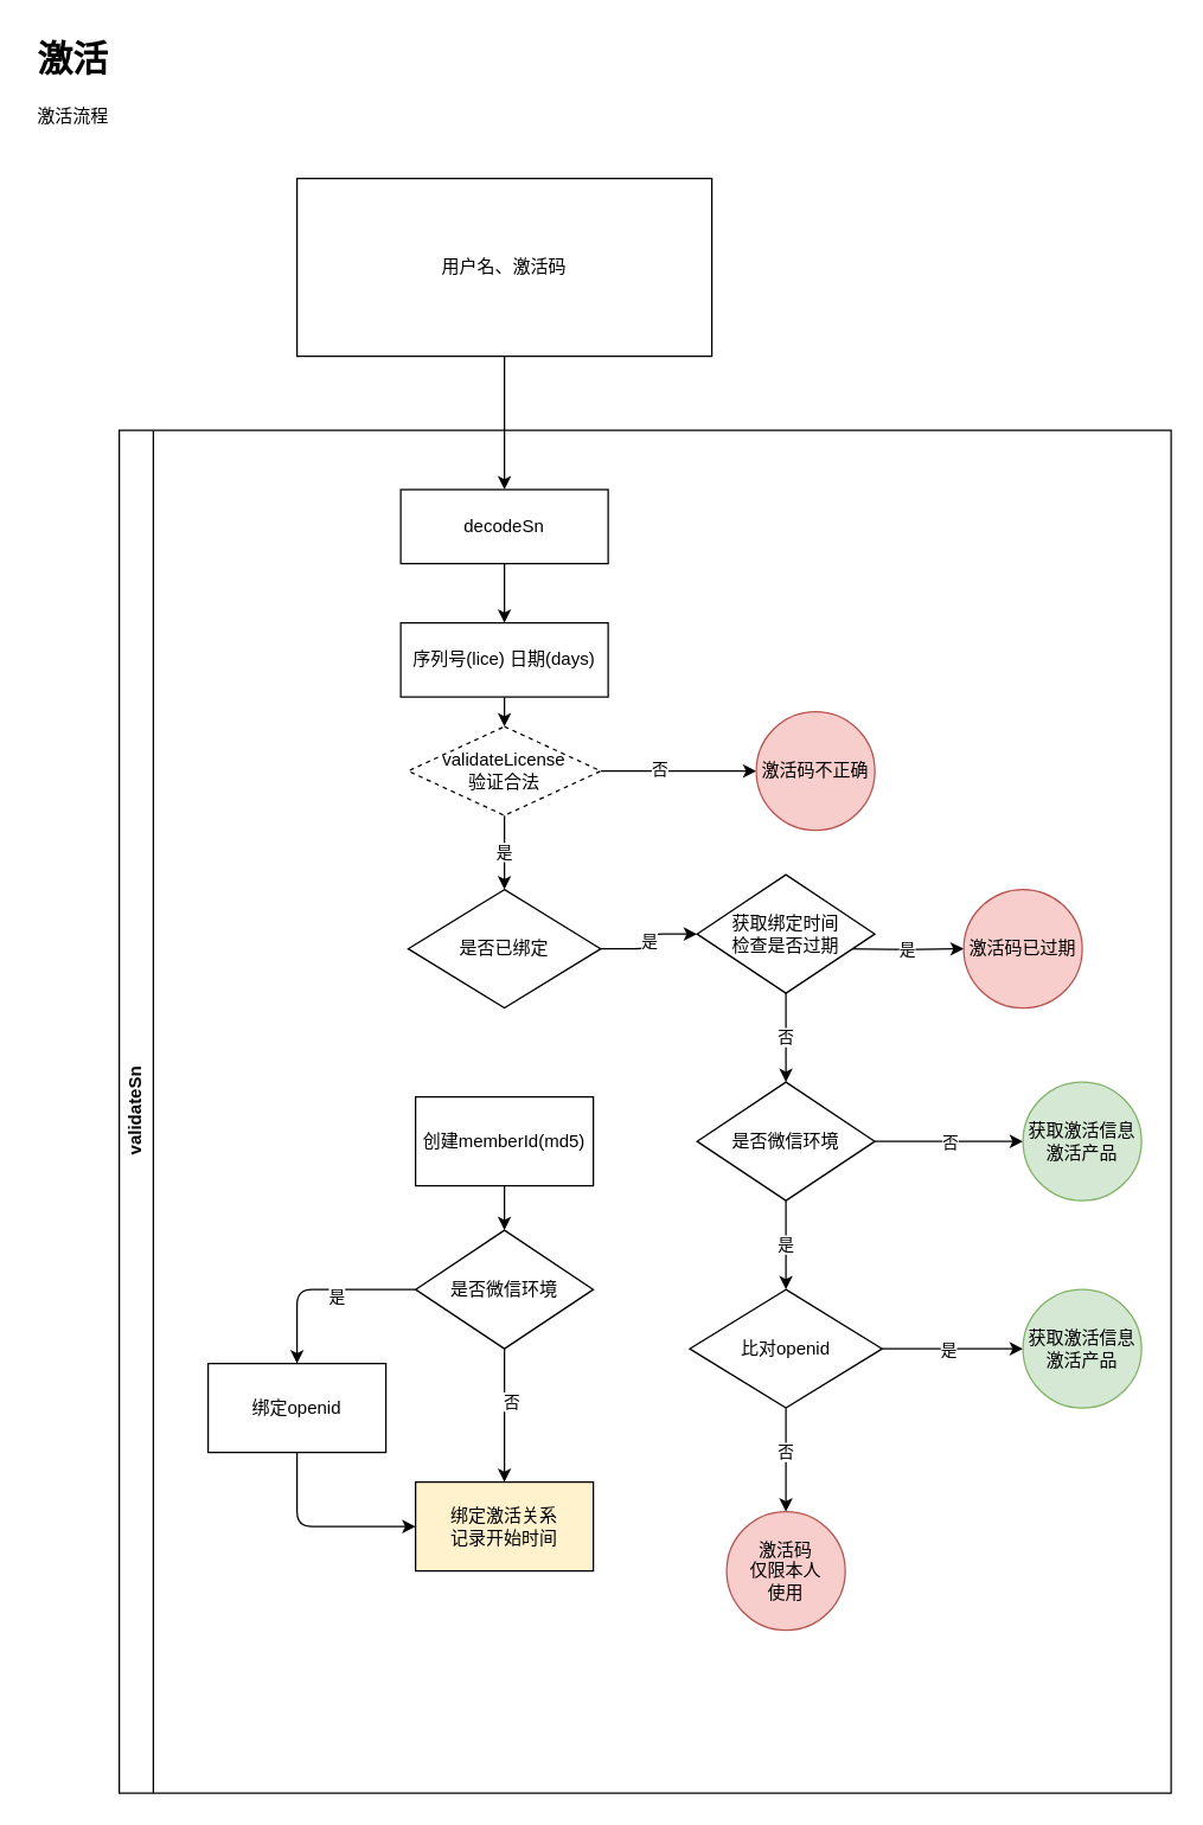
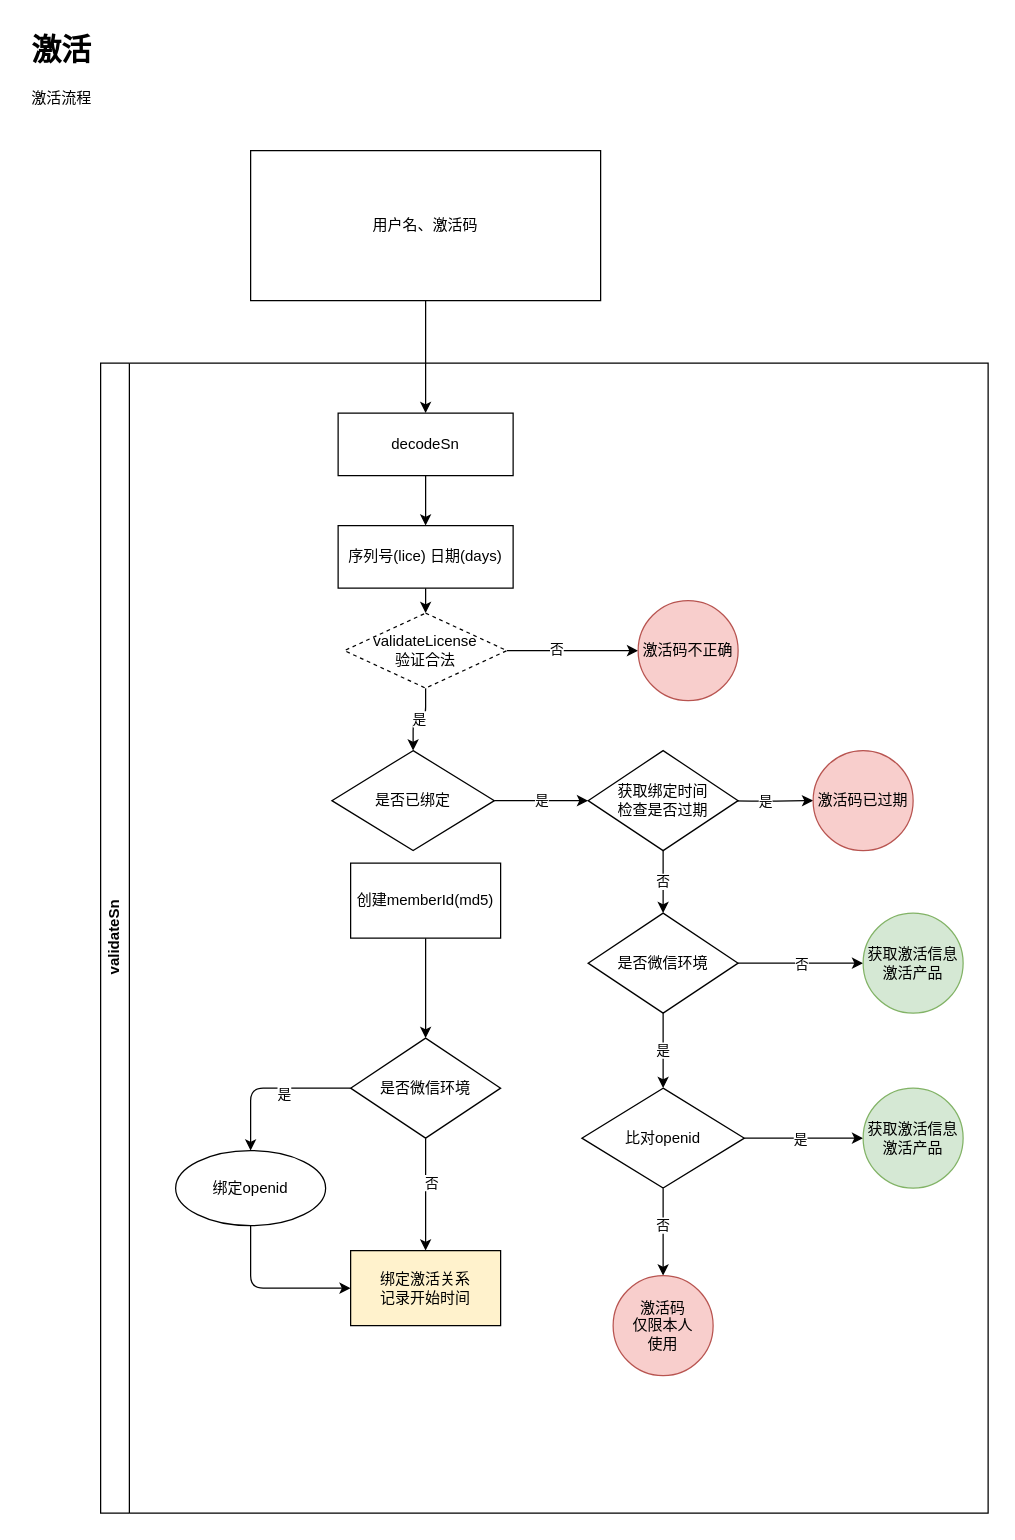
- <mxCell id="20" value="获取绑定时间&lt;br&gt;检查是否过期" style="rhombus;whiteSpace=wrap;html=1;" vertex="1" parent="5"><mxGeometry x="390" y="300" width="120" height="80" as="geometry" /></mxCell>
+ <mxCell id="20" value="获取绑定时间&lt;br&gt;检查是否过期" style="rhombus;whiteSpace=wrap;html=1;" vertex="1" parent="5"><mxGeometry x="390" y="310" width="120" height="80" as="geometry" /></mxCell>
- <mxCell id="15" value="是否已绑定" style="rhombus;whiteSpace=wrap;html=1;rounded=0;" vertex="1" parent="5"><mxGeometry x="195" y="310" width="130" height="80" as="geometry" /></mxCell>
+ <mxCell id="15" value="是否已绑定" style="rhombus;whiteSpace=wrap;html=1;rounded=0;" vertex="1" parent="5"><mxGeometry x="185" y="310" width="130" height="80" as="geometry" /></mxCell>
- <mxCell id="35" value="创建memberId(md5)" style="whiteSpace=wrap;html=1;rounded=0;" vertex="1" parent="5"><mxGeometry x="200" y="450" width="120" height="60" as="geometry" /></mxCell>
+ <mxCell id="35" value="创建memberId(md5)" style="whiteSpace=wrap;html=1;rounded=0;" vertex="1" parent="5"><mxGeometry x="200" y="400" width="120" height="60" as="geometry" /></mxCell>
- <mxCell id="42" value="绑定openid" style="whiteSpace=wrap;html=1;rounded=0;" vertex="1" parent="5"><mxGeometry x="60" y="630" width="120" height="60" as="geometry" /></mxCell>
+ <mxCell id="42" value="绑定openid" style="ellipse;whiteSpace=wrap;html=1;" vertex="1" parent="5"><mxGeometry x="60" y="630" width="120" height="60" as="geometry" /></mxCell>
